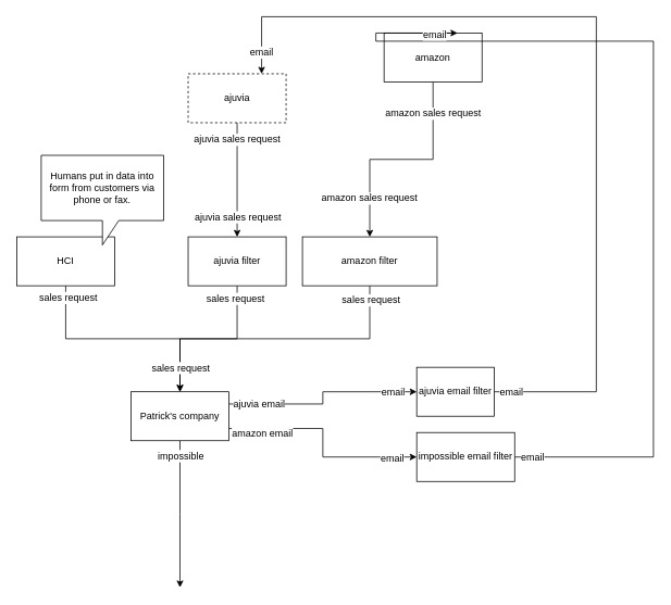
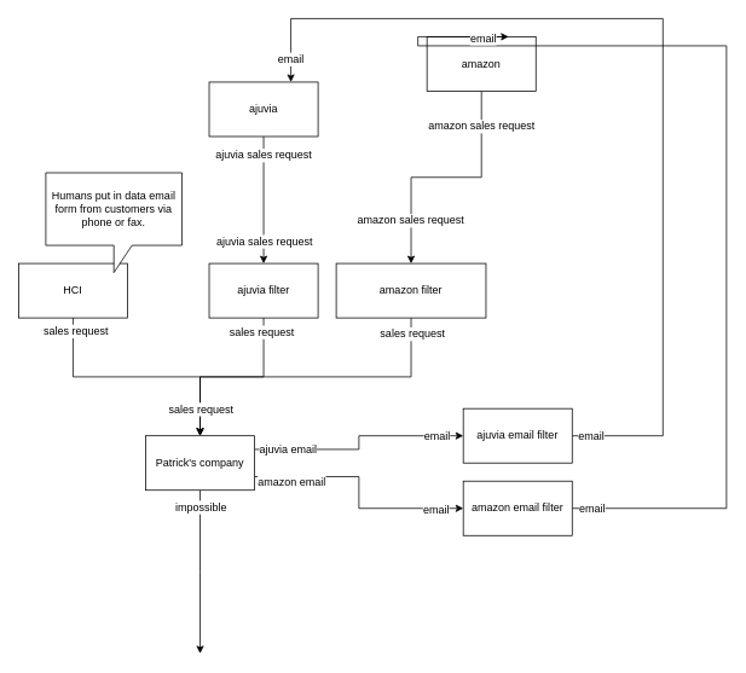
- <mxCell id="7" value="ajuvia" style="rounded=0;whiteSpace=wrap;html=1;dashed=1;" vertex="1" parent="1"><mxGeometry x="230" y="90" width="120" height="60" as="geometry" /></mxCell>
+ <mxCell id="7" value="ajuvia" style="rounded=0;whiteSpace=wrap;html=1;" vertex="1" parent="1"><mxGeometry x="230" y="90" width="120" height="60" as="geometry" /></mxCell>
- <mxCell id="30" value="Humans put in data into form from customers via phone or fax." style="shape=callout;whiteSpace=wrap;html=1;perimeter=calloutPerimeter;" vertex="1" parent="1"><mxGeometry x="50" y="190" width="150" height="110" as="geometry" /></mxCell>
+ <mxCell id="30" value="Humans put in data email form from customers via phone or fax." style="shape=callout;whiteSpace=wrap;html=1;perimeter=calloutPerimeter;" vertex="1" parent="1"><mxGeometry x="50" y="190" width="150" height="110" as="geometry" /></mxCell>
- <mxCell id="2" style="edgeStyle=orthogonalEdgeStyle;rounded=0;orthogonalLoop=1;jettySize=auto;html=1;exitX=0.5;exitY=1;exitDx=0;exitDy=0;entryX=0.5;entryY=0;entryDx=0;entryDy=0;endArrow=none;" edge="1" parent="1" source="28" target="23"><mxGeometry relative="1" as="geometry" /></mxCell>
+ <mxCell id="2" style="edgeStyle=orthogonalEdgeStyle;rounded=0;orthogonalLoop=1;jettySize=auto;html=1;exitX=0.5;exitY=1;exitDx=0;exitDy=0;entryX=0.5;entryY=0;entryDx=0;entryDy=0;" edge="1" parent="1" source="28" target="23"><mxGeometry relative="1" as="geometry" /></mxCell>
- <mxCell id="34" value="ajuvia email filter" style="rounded=0;whiteSpace=wrap;html=1;" vertex="1" parent="1"><mxGeometry x="510" y="450" width="95" height="60" as="geometry" /></mxCell>
+ <mxCell id="34" value="ajuvia email filter" style="rounded=0;whiteSpace=wrap;html=1;" vertex="1" parent="1"><mxGeometry x="510" y="450" width="120" height="60" as="geometry" /></mxCell>
- <mxCell id="38" value="impossible email filter" style="rounded=0;whiteSpace=wrap;html=1;" vertex="1" parent="1"><mxGeometry x="510" y="530" width="120" height="60" as="geometry" /></mxCell>
+ <mxCell id="38" value="amazon email filter" style="rounded=0;whiteSpace=wrap;html=1;" vertex="1" parent="1"><mxGeometry x="510" y="530" width="120" height="60" as="geometry" /></mxCell>
